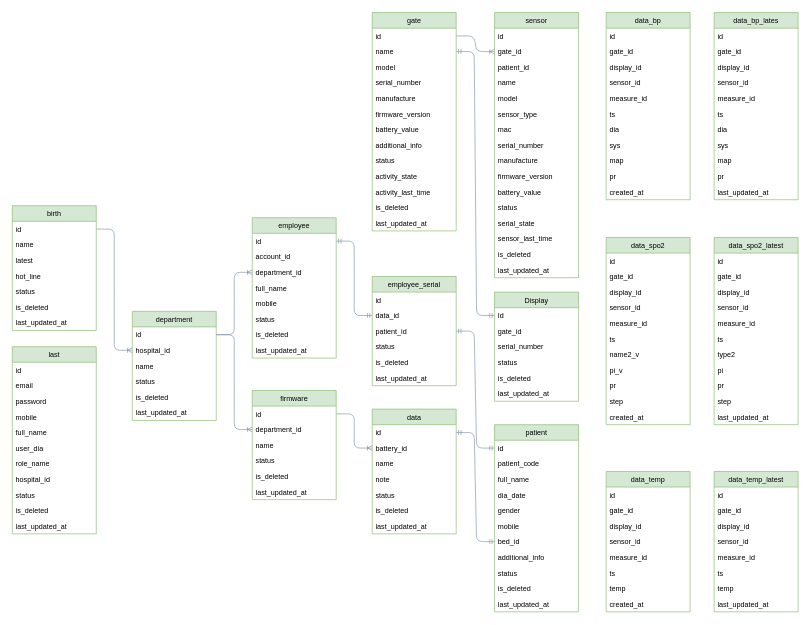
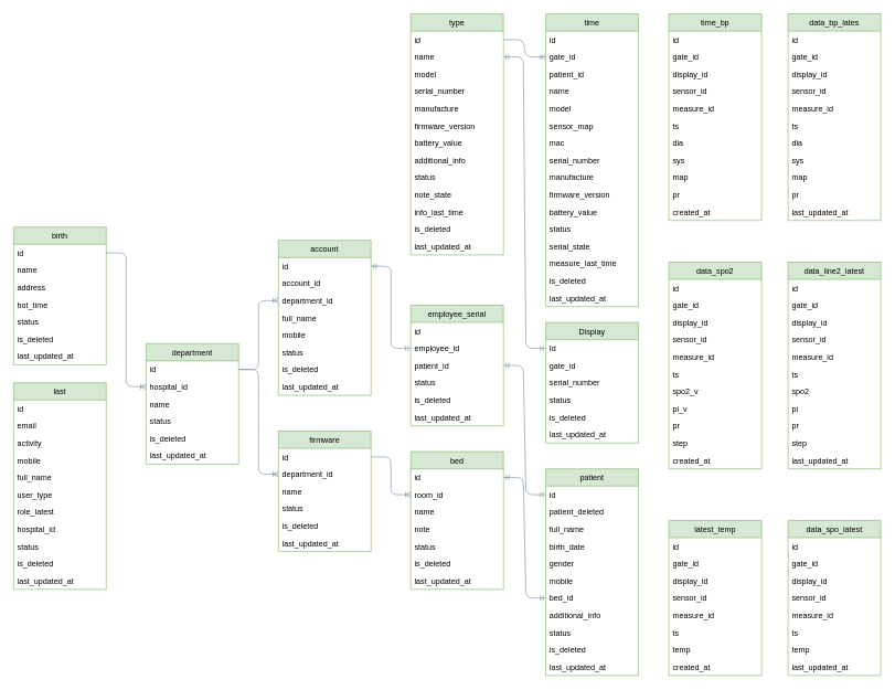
- <mxCell id="71" value="gate" style="swimlane;fontStyle=0;childLayout=stackLayout;horizontal=1;startSize=26;fillColor=#d5e8d4;horizontalStack=0;resizeParent=1;resizeParentMax=0;resizeLast=0;collapsible=1;marginBottom=0;rounded=0;sketch=0;strokeColor=#82b366;" parent="1" vertex="1"><mxGeometry x="620" y="20" width="140" height="364" as="geometry" /></mxCell>
+ <mxCell id="71" value="type" style="swimlane;fontStyle=0;childLayout=stackLayout;horizontal=1;startSize=26;fillColor=#d5e8d4;horizontalStack=0;resizeParent=1;resizeParentMax=0;resizeLast=0;collapsible=1;marginBottom=0;rounded=0;sketch=0;strokeColor=#82b366;" parent="1" vertex="1"><mxGeometry x="620" y="20" width="140" height="364" as="geometry" /></mxCell>
- <mxCell id="85" value="sensor" style="swimlane;fontStyle=0;childLayout=stackLayout;horizontal=1;startSize=26;fillColor=#d5e8d4;horizontalStack=0;resizeParent=1;resizeParentMax=0;resizeLast=0;collapsible=1;marginBottom=0;rounded=0;sketch=0;strokeColor=#82b366;" parent="1" vertex="1"><mxGeometry x="824" y="20" width="140" height="442" as="geometry" /></mxCell>
+ <mxCell id="85" value="time" style="swimlane;fontStyle=0;childLayout=stackLayout;horizontal=1;startSize=26;fillColor=#d5e8d4;horizontalStack=0;resizeParent=1;resizeParentMax=0;resizeLast=0;collapsible=1;marginBottom=0;rounded=0;sketch=0;strokeColor=#82b366;" parent="1" vertex="1"><mxGeometry x="824" y="20" width="140" height="442" as="geometry" /></mxCell>
- <mxCell id="102" value="data_bp" style="swimlane;fontStyle=0;childLayout=stackLayout;horizontal=1;startSize=26;fillColor=#d5e8d4;horizontalStack=0;resizeParent=1;resizeParentMax=0;resizeLast=0;collapsible=1;marginBottom=0;rounded=0;sketch=0;strokeColor=#82b366;" parent="1" vertex="1"><mxGeometry x="1010" y="20" width="140" height="312" as="geometry" /></mxCell>
+ <mxCell id="102" value="time_bp" style="swimlane;fontStyle=0;childLayout=stackLayout;horizontal=1;startSize=26;fillColor=#d5e8d4;horizontalStack=0;resizeParent=1;resizeParentMax=0;resizeLast=0;collapsible=1;marginBottom=0;rounded=0;sketch=0;strokeColor=#82b366;" parent="1" vertex="1"><mxGeometry x="1010" y="20" width="140" height="312" as="geometry" /></mxCell>
- <mxCell id="91" value="sensor_type" style="text;strokeColor=none;fillColor=none;align=left;verticalAlign=top;spacingLeft=4;spacingRight=4;overflow=hidden;rotatable=0;points=[[0,0.5],[1,0.5]];portConstraint=eastwest;" parent="85" vertex="1"><mxGeometry y="156" width="140" height="26" as="geometry" /></mxCell>
+ <mxCell id="91" value="sensor_map" style="text;strokeColor=none;fillColor=none;align=left;verticalAlign=top;spacingLeft=4;spacingRight=4;overflow=hidden;rotatable=0;points=[[0,0.5],[1,0.5]];portConstraint=eastwest;" parent="85" vertex="1"><mxGeometry y="156" width="140" height="26" as="geometry" /></mxCell>
- <mxCell id="81" value="activity_state" style="text;strokeColor=none;fillColor=none;align=left;verticalAlign=top;spacingLeft=4;spacingRight=4;overflow=hidden;rotatable=0;points=[[0,0.5],[1,0.5]];portConstraint=eastwest;" parent="71" vertex="1"><mxGeometry y="260" width="140" height="26" as="geometry" /></mxCell>
+ <mxCell id="81" value="note_state" style="text;strokeColor=none;fillColor=none;align=left;verticalAlign=top;spacingLeft=4;spacingRight=4;overflow=hidden;rotatable=0;points=[[0,0.5],[1,0.5]];portConstraint=eastwest;" parent="71" vertex="1"><mxGeometry y="260" width="140" height="26" as="geometry" /></mxCell>
- <mxCell id="82" value="activity_last_time" style="text;strokeColor=none;fillColor=none;align=left;verticalAlign=top;spacingLeft=4;spacingRight=4;overflow=hidden;rotatable=0;points=[[0,0.5],[1,0.5]];portConstraint=eastwest;" parent="71" vertex="1"><mxGeometry y="286" width="140" height="26" as="geometry" /></mxCell>
+ <mxCell id="82" value="info_last_time" style="text;strokeColor=none;fillColor=none;align=left;verticalAlign=top;spacingLeft=4;spacingRight=4;overflow=hidden;rotatable=0;points=[[0,0.5],[1,0.5]];portConstraint=eastwest;" parent="71" vertex="1"><mxGeometry y="286" width="140" height="26" as="geometry" /></mxCell>
- <mxCell id="35" value="employee" style="swimlane;fontStyle=0;childLayout=stackLayout;horizontal=1;startSize=26;fillColor=#d5e8d4;horizontalStack=0;resizeParent=1;resizeParentMax=0;resizeLast=0;collapsible=1;marginBottom=0;rounded=0;sketch=0;strokeColor=#82b366;" parent="1" vertex="1"><mxGeometry x="420" y="362" width="140" height="234" as="geometry" /></mxCell>
+ <mxCell id="35" value="account" style="swimlane;fontStyle=0;childLayout=stackLayout;horizontal=1;startSize=26;fillColor=#d5e8d4;horizontalStack=0;resizeParent=1;resizeParentMax=0;resizeLast=0;collapsible=1;marginBottom=0;rounded=0;sketch=0;strokeColor=#82b366;" parent="1" vertex="1"><mxGeometry x="420" y="362" width="140" height="234" as="geometry" /></mxCell>
- <mxCell id="99" value="sensor_last_time" style="text;strokeColor=none;fillColor=none;align=left;verticalAlign=top;spacingLeft=4;spacingRight=4;overflow=hidden;rotatable=0;points=[[0,0.5],[1,0.5]];portConstraint=eastwest;" parent="85" vertex="1"><mxGeometry y="364" width="140" height="26" as="geometry" /></mxCell>
+ <mxCell id="99" value="measure_last_time" style="text;strokeColor=none;fillColor=none;align=left;verticalAlign=top;spacingLeft=4;spacingRight=4;overflow=hidden;rotatable=0;points=[[0,0.5],[1,0.5]];portConstraint=eastwest;" parent="85" vertex="1"><mxGeometry y="364" width="140" height="26" as="geometry" /></mxCell>
- <mxCell id="151" value="data_spo2_latest" style="swimlane;fontStyle=0;childLayout=stackLayout;horizontal=1;startSize=26;fillColor=#d5e8d4;horizontalStack=0;resizeParent=1;resizeParentMax=0;resizeLast=0;collapsible=1;marginBottom=0;rounded=0;sketch=0;strokeColor=#82b366;" parent="1" vertex="1"><mxGeometry x="1190" y="395" width="140" height="312" as="geometry" /></mxCell>
+ <mxCell id="151" value="data_line2_latest" style="swimlane;fontStyle=0;childLayout=stackLayout;horizontal=1;startSize=26;fillColor=#d5e8d4;horizontalStack=0;resizeParent=1;resizeParentMax=0;resizeLast=0;collapsible=1;marginBottom=0;rounded=0;sketch=0;strokeColor=#82b366;" parent="1" vertex="1"><mxGeometry x="1190" y="395" width="140" height="312" as="geometry" /></mxCell>
- <mxCell id="54" value="latest" style="text;strokeColor=none;fillColor=none;align=left;verticalAlign=top;spacingLeft=4;spacingRight=4;overflow=hidden;rotatable=0;points=[[0,0.5],[1,0.5]];portConstraint=eastwest;" parent="51" vertex="1"><mxGeometry y="78" width="140" height="26" as="geometry" /></mxCell>
+ <mxCell id="54" value="address" style="text;strokeColor=none;fillColor=none;align=left;verticalAlign=top;spacingLeft=4;spacingRight=4;overflow=hidden;rotatable=0;points=[[0,0.5],[1,0.5]];portConstraint=eastwest;" parent="51" vertex="1"><mxGeometry y="78" width="140" height="26" as="geometry" /></mxCell>
- <mxCell id="55" value="hot_line" style="text;strokeColor=none;fillColor=none;align=left;verticalAlign=top;spacingLeft=4;spacingRight=4;overflow=hidden;rotatable=0;points=[[0,0.5],[1,0.5]];portConstraint=eastwest;" parent="51" vertex="1"><mxGeometry y="104" width="140" height="26" as="geometry" /></mxCell>
+ <mxCell id="55" value="hot_time" style="text;strokeColor=none;fillColor=none;align=left;verticalAlign=top;spacingLeft=4;spacingRight=4;overflow=hidden;rotatable=0;points=[[0,0.5],[1,0.5]];portConstraint=eastwest;" parent="51" vertex="1"><mxGeometry y="104" width="140" height="26" as="geometry" /></mxCell>
- <mxCell id="21" value="data_id" style="text;strokeColor=none;fillColor=none;align=left;verticalAlign=top;spacingLeft=4;spacingRight=4;overflow=hidden;rotatable=0;points=[[0,0.5],[1,0.5]];portConstraint=eastwest;" parent="19" vertex="1"><mxGeometry y="52" width="140" height="26" as="geometry" /></mxCell>
+ <mxCell id="21" value="employee_id" style="text;strokeColor=none;fillColor=none;align=left;verticalAlign=top;spacingLeft=4;spacingRight=4;overflow=hidden;rotatable=0;points=[[0,0.5],[1,0.5]];portConstraint=eastwest;" parent="19" vertex="1"><mxGeometry y="52" width="140" height="26" as="geometry" /></mxCell>
- <mxCell id="146" value="name2_v" style="text;strokeColor=none;fillColor=none;align=left;verticalAlign=top;spacingLeft=4;spacingRight=4;overflow=hidden;rotatable=0;points=[[0,0.5],[1,0.5]];portConstraint=eastwest;" parent="139" vertex="1"><mxGeometry y="182" width="140" height="26" as="geometry" /></mxCell>
+ <mxCell id="146" value="spo2_v" style="text;strokeColor=none;fillColor=none;align=left;verticalAlign=top;spacingLeft=4;spacingRight=4;overflow=hidden;rotatable=0;points=[[0,0.5],[1,0.5]];portConstraint=eastwest;" parent="139" vertex="1"><mxGeometry y="182" width="140" height="26" as="geometry" /></mxCell>
- <mxCell id="158" value="type2" style="text;strokeColor=none;fillColor=none;align=left;verticalAlign=top;spacingLeft=4;spacingRight=4;overflow=hidden;rotatable=0;points=[[0,0.5],[1,0.5]];portConstraint=eastwest;" parent="151" vertex="1"><mxGeometry y="182" width="140" height="26" as="geometry" /></mxCell>
+ <mxCell id="158" value="spo2" style="text;strokeColor=none;fillColor=none;align=left;verticalAlign=top;spacingLeft=4;spacingRight=4;overflow=hidden;rotatable=0;points=[[0,0.5],[1,0.5]];portConstraint=eastwest;" parent="151" vertex="1"><mxGeometry y="182" width="140" height="26" as="geometry" /></mxCell>
- <mxCell id="62" value="password" style="text;strokeColor=none;fillColor=none;align=left;verticalAlign=top;spacingLeft=4;spacingRight=4;overflow=hidden;rotatable=0;points=[[0,0.5],[1,0.5]];portConstraint=eastwest;" parent="59" vertex="1"><mxGeometry y="78" width="140" height="26" as="geometry" /></mxCell>
+ <mxCell id="62" value="activity" style="text;strokeColor=none;fillColor=none;align=left;verticalAlign=top;spacingLeft=4;spacingRight=4;overflow=hidden;rotatable=0;points=[[0,0.5],[1,0.5]];portConstraint=eastwest;" parent="59" vertex="1"><mxGeometry y="78" width="140" height="26" as="geometry" /></mxCell>
- <mxCell id="11" value="data" style="swimlane;fontStyle=0;childLayout=stackLayout;horizontal=1;startSize=26;fillColor=#d5e8d4;horizontalStack=0;resizeParent=1;resizeParentMax=0;resizeLast=0;collapsible=1;marginBottom=0;rounded=0;sketch=0;strokeColor=#82b366;" parent="1" vertex="1"><mxGeometry x="620" y="681" width="140" height="208" as="geometry" /></mxCell>
+ <mxCell id="11" value="bed" style="swimlane;fontStyle=0;childLayout=stackLayout;horizontal=1;startSize=26;fillColor=#d5e8d4;horizontalStack=0;resizeParent=1;resizeParentMax=0;resizeLast=0;collapsible=1;marginBottom=0;rounded=0;sketch=0;strokeColor=#82b366;" parent="1" vertex="1"><mxGeometry x="620" y="681" width="140" height="208" as="geometry" /></mxCell>
- <mxCell id="65" value="user_dia" style="text;strokeColor=none;fillColor=none;align=left;verticalAlign=top;spacingLeft=4;spacingRight=4;overflow=hidden;rotatable=0;points=[[0,0.5],[1,0.5]];portConstraint=eastwest;" parent="59" vertex="1"><mxGeometry y="156" width="140" height="26" as="geometry" /></mxCell>
+ <mxCell id="65" value="user_type" style="text;strokeColor=none;fillColor=none;align=left;verticalAlign=top;spacingLeft=4;spacingRight=4;overflow=hidden;rotatable=0;points=[[0,0.5],[1,0.5]];portConstraint=eastwest;" parent="59" vertex="1"><mxGeometry y="156" width="140" height="26" as="geometry" /></mxCell>
- <mxCell id="13" value="battery_id" style="text;strokeColor=none;fillColor=none;align=left;verticalAlign=top;spacingLeft=4;spacingRight=4;overflow=hidden;rotatable=0;points=[[0,0.5],[1,0.5]];portConstraint=eastwest;" parent="11" vertex="1"><mxGeometry y="52" width="140" height="26" as="geometry" /></mxCell>
+ <mxCell id="13" value="room_id" style="text;strokeColor=none;fillColor=none;align=left;verticalAlign=top;spacingLeft=4;spacingRight=4;overflow=hidden;rotatable=0;points=[[0,0.5],[1,0.5]];portConstraint=eastwest;" parent="11" vertex="1"><mxGeometry y="52" width="140" height="26" as="geometry" /></mxCell>
- <mxCell id="66" value="role_name" style="text;strokeColor=none;fillColor=none;align=left;verticalAlign=top;spacingLeft=4;spacingRight=4;overflow=hidden;rotatable=0;points=[[0,0.5],[1,0.5]];portConstraint=eastwest;" parent="59" vertex="1"><mxGeometry y="182" width="140" height="26" as="geometry" /></mxCell>
+ <mxCell id="66" value="role_latest" style="text;strokeColor=none;fillColor=none;align=left;verticalAlign=top;spacingLeft=4;spacingRight=4;overflow=hidden;rotatable=0;points=[[0,0.5],[1,0.5]];portConstraint=eastwest;" parent="59" vertex="1"><mxGeometry y="182" width="140" height="26" as="geometry" /></mxCell>
- <mxCell id="177" value="patient_code" style="text;strokeColor=none;fillColor=none;align=left;verticalAlign=top;spacingLeft=4;spacingRight=4;overflow=hidden;rotatable=0;points=[[0,0.5],[1,0.5]];portConstraint=eastwest;" parent="175" vertex="1"><mxGeometry y="52" width="140" height="26" as="geometry" /></mxCell>
+ <mxCell id="177" value="patient_deleted" style="text;strokeColor=none;fillColor=none;align=left;verticalAlign=top;spacingLeft=4;spacingRight=4;overflow=hidden;rotatable=0;points=[[0,0.5],[1,0.5]];portConstraint=eastwest;" parent="175" vertex="1"><mxGeometry y="52" width="140" height="26" as="geometry" /></mxCell>
- <mxCell id="121" value="data_temp" style="swimlane;fontStyle=0;childLayout=stackLayout;horizontal=1;startSize=26;fillColor=#d5e8d4;horizontalStack=0;resizeParent=1;resizeParentMax=0;resizeLast=0;collapsible=1;marginBottom=0;rounded=0;sketch=0;strokeColor=#82b366;" parent="1" vertex="1"><mxGeometry x="1010" y="785" width="140" height="234" as="geometry" /></mxCell>
+ <mxCell id="121" value="latest_temp" style="swimlane;fontStyle=0;childLayout=stackLayout;horizontal=1;startSize=26;fillColor=#d5e8d4;horizontalStack=0;resizeParent=1;resizeParentMax=0;resizeLast=0;collapsible=1;marginBottom=0;rounded=0;sketch=0;strokeColor=#82b366;" parent="1" vertex="1"><mxGeometry x="1010" y="785" width="140" height="234" as="geometry" /></mxCell>
- <mxCell id="130" value="data_temp_latest" style="swimlane;fontStyle=0;childLayout=stackLayout;horizontal=1;startSize=26;fillColor=#d5e8d4;horizontalStack=0;resizeParent=1;resizeParentMax=0;resizeLast=0;collapsible=1;marginBottom=0;rounded=0;sketch=0;strokeColor=#82b366;" parent="1" vertex="1"><mxGeometry x="1190" y="785" width="140" height="234" as="geometry" /></mxCell>
+ <mxCell id="130" value="data_spo_latest" style="swimlane;fontStyle=0;childLayout=stackLayout;horizontal=1;startSize=26;fillColor=#d5e8d4;horizontalStack=0;resizeParent=1;resizeParentMax=0;resizeLast=0;collapsible=1;marginBottom=0;rounded=0;sketch=0;strokeColor=#82b366;" parent="1" vertex="1"><mxGeometry x="1190" y="785" width="140" height="234" as="geometry" /></mxCell>
- <mxCell id="179" value="dia_date" style="text;strokeColor=none;fillColor=none;align=left;verticalAlign=top;spacingLeft=4;spacingRight=4;overflow=hidden;rotatable=0;points=[[0,0.5],[1,0.5]];portConstraint=eastwest;" parent="175" vertex="1"><mxGeometry y="104" width="140" height="26" as="geometry" /></mxCell>
+ <mxCell id="179" value="birth_date" style="text;strokeColor=none;fillColor=none;align=left;verticalAlign=top;spacingLeft=4;spacingRight=4;overflow=hidden;rotatable=0;points=[[0,0.5],[1,0.5]];portConstraint=eastwest;" parent="175" vertex="1"><mxGeometry y="104" width="140" height="26" as="geometry" /></mxCell>
